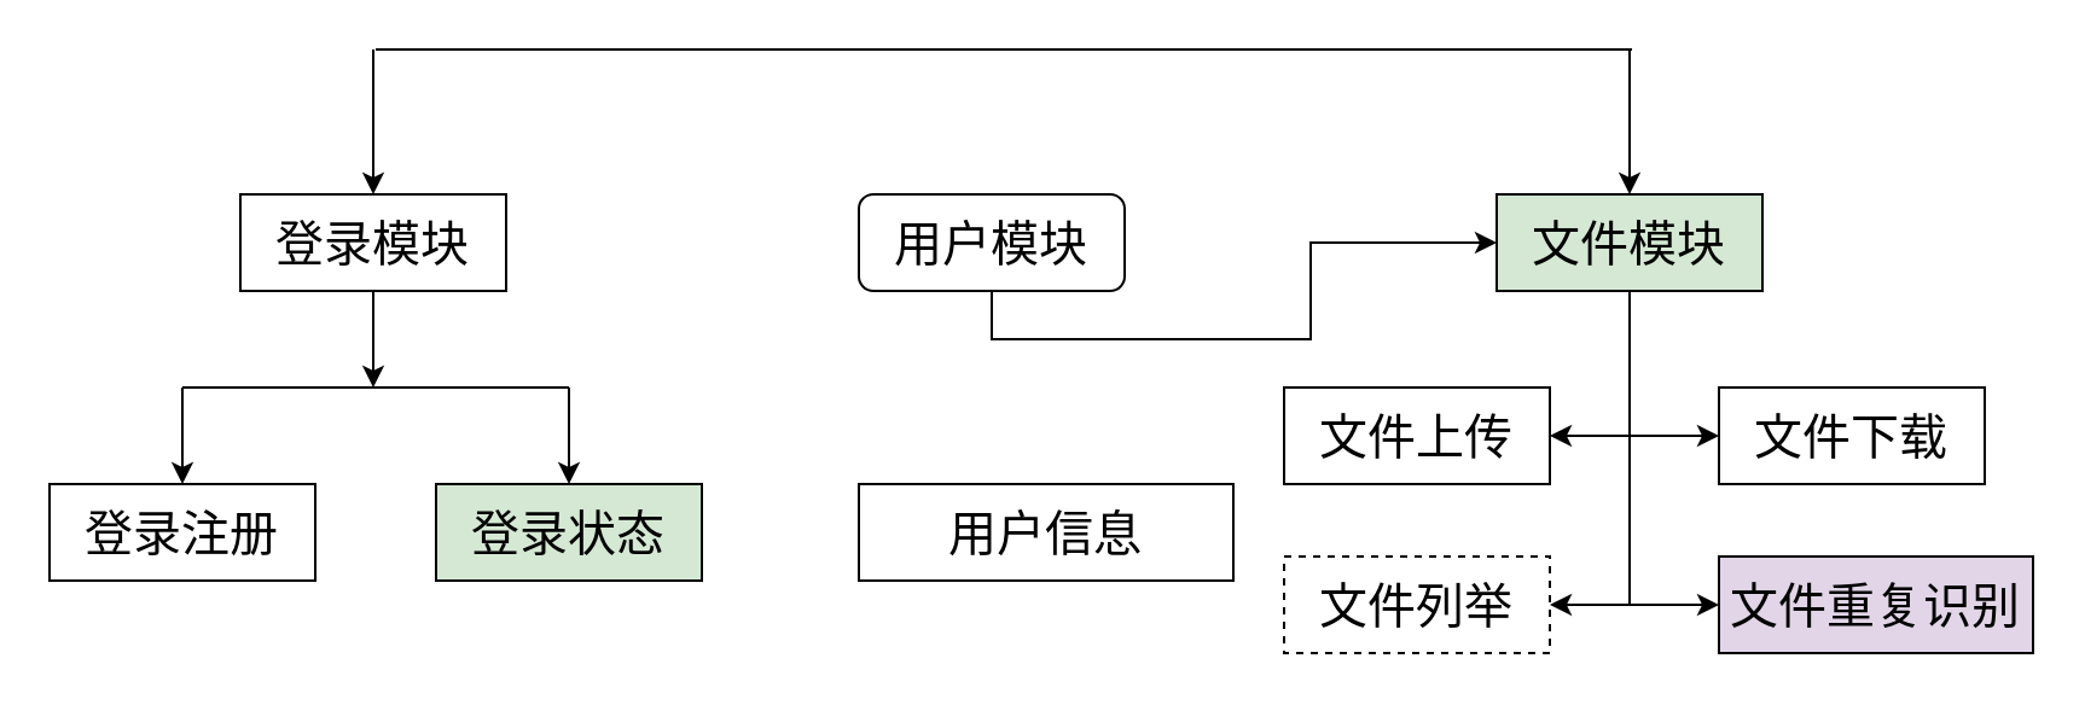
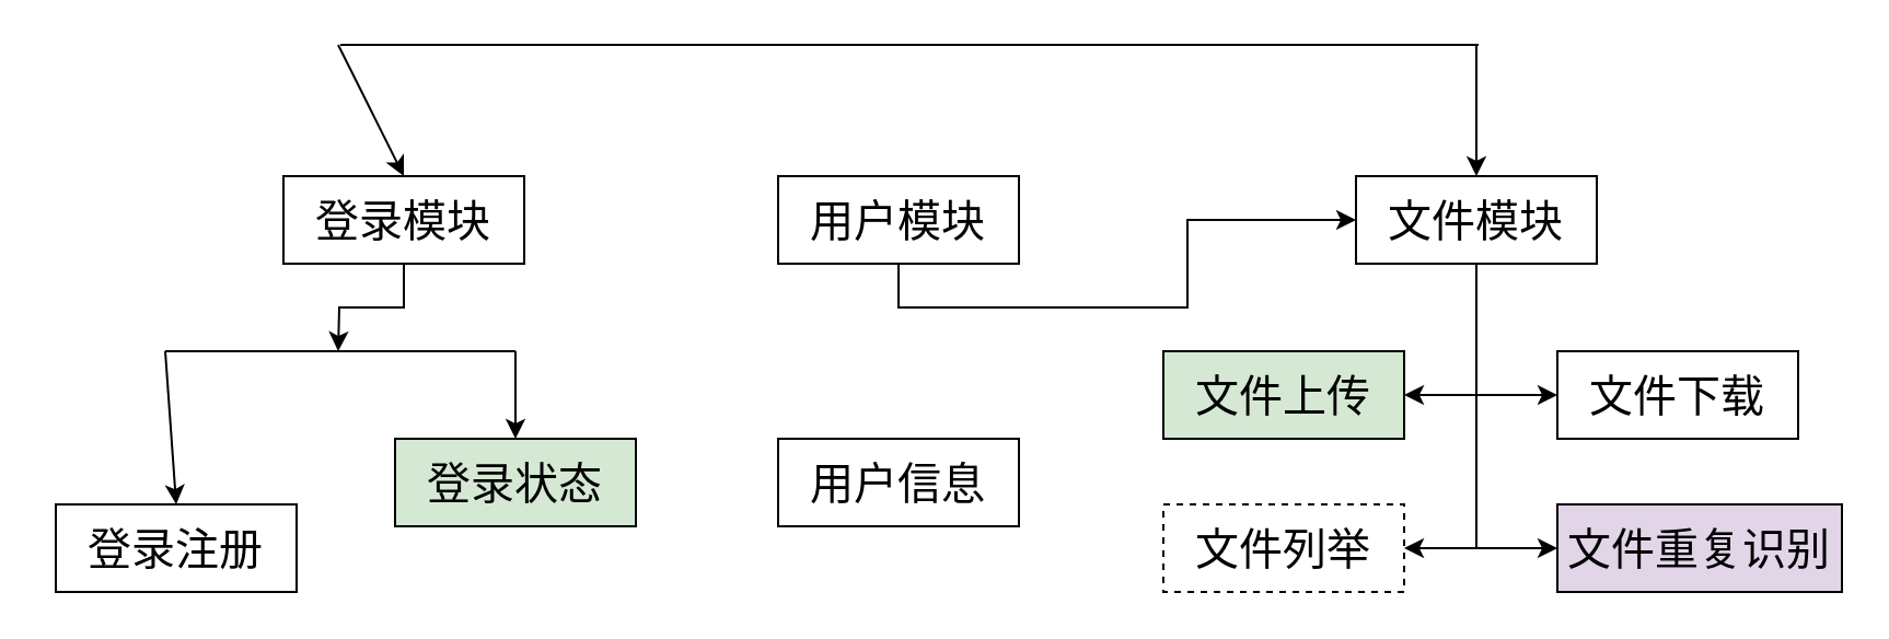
- <mxCell id="5" value="&lt;span style=&quot;font-size: 20px;&quot;&gt;登录模块&lt;/span&gt;" style="rounded=0;whiteSpace=wrap;html=1;" vertex="1" parent="1"><mxGeometry x="99" y="80" width="110" height="40" as="geometry" /></mxCell>
+ <mxCell id="5" value="&lt;span style=&quot;font-size: 20px;&quot;&gt;登录模块&lt;/span&gt;" style="rounded=0;whiteSpace=wrap;html=1;" vertex="1" parent="1"><mxGeometry x="129" y="80" width="110" height="40" as="geometry" /></mxCell>
- <mxCell id="8" value="&lt;span style=&quot;font-size: 20px;&quot;&gt;用户模块&lt;/span&gt;" style="whiteSpace=wrap;html=1;rounded=1;" vertex="1" parent="1"><mxGeometry x="355" y="80" width="110" height="40" as="geometry" /></mxCell>
+ <mxCell id="8" value="&lt;span style=&quot;font-size: 20px;&quot;&gt;用户模块&lt;/span&gt;" style="rounded=0;whiteSpace=wrap;html=1;" vertex="1" parent="1"><mxGeometry x="355" y="80" width="110" height="40" as="geometry" /></mxCell>
- <mxCell id="9" value="&lt;span style=&quot;font-size: 20px;&quot;&gt;文件模块&lt;/span&gt;" style="rounded=0;whiteSpace=wrap;html=1;fillColor=#d5e8d4;" vertex="1" parent="1"><mxGeometry x="619" y="80" width="110" height="40" as="geometry" /></mxCell>
+ <mxCell id="9" value="&lt;span style=&quot;font-size: 20px;&quot;&gt;文件模块&lt;/span&gt;" style="rounded=0;whiteSpace=wrap;html=1;" vertex="1" parent="1"><mxGeometry x="619" y="80" width="110" height="40" as="geometry" /></mxCell>
- <mxCell id="10" value="&lt;span style=&quot;font-size: 20px;&quot;&gt;文件上传&lt;/span&gt;" style="rounded=0;whiteSpace=wrap;html=1;" vertex="1" parent="1"><mxGeometry x="531" y="160" width="110" height="40" as="geometry" /></mxCell>
+ <mxCell id="10" value="&lt;span style=&quot;font-size: 20px;&quot;&gt;文件上传&lt;/span&gt;" style="rounded=0;whiteSpace=wrap;html=1;fillColor=#d5e8d4;" vertex="1" parent="1"><mxGeometry x="531" y="160" width="110" height="40" as="geometry" /></mxCell>
- <mxCell id="3" value="&lt;span style=&quot;font-size: 20px;&quot;&gt;登录注册&lt;/span&gt;" style="rounded=0;whiteSpace=wrap;html=1;" vertex="1" parent="1"><mxGeometry x="20" y="200" width="110" height="40" as="geometry" /></mxCell>
+ <mxCell id="3" value="&lt;span style=&quot;font-size: 20px;&quot;&gt;登录注册&lt;/span&gt;" style="rounded=0;whiteSpace=wrap;html=1;" vertex="1" parent="1"><mxGeometry x="25" y="230" width="110" height="40" as="geometry" /></mxCell>
- <mxCell id="6" value="&lt;span style=&quot;font-size: 20px;&quot;&gt;用户信息&lt;/span&gt;" style="rounded=0;whiteSpace=wrap;html=1;" vertex="1" parent="1"><mxGeometry x="355" y="200" width="155" height="40" as="geometry" /></mxCell>
+ <mxCell id="6" value="&lt;span style=&quot;font-size: 20px;&quot;&gt;用户信息&lt;/span&gt;" style="rounded=0;whiteSpace=wrap;html=1;" vertex="1" parent="1"><mxGeometry x="355" y="200" width="110" height="40" as="geometry" /></mxCell>
